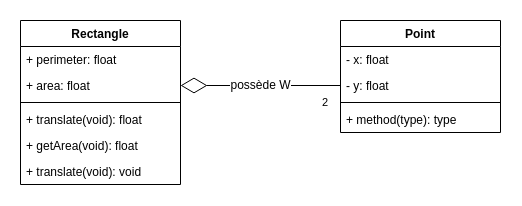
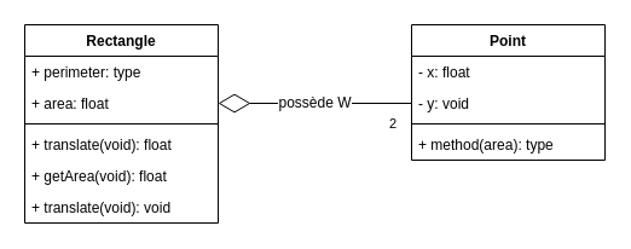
- <mxCell id="3" value="+ perimeter: float" style="text;strokeColor=none;fillColor=none;align=left;verticalAlign=top;spacingLeft=4;spacingRight=4;overflow=hidden;rotatable=0;points=[[0,0.5],[1,0.5]];portConstraint=eastwest;" vertex="1" parent="2"><mxGeometry y="26" width="160" height="26" as="geometry" /></mxCell>
+ <mxCell id="3" value="+ perimeter: type" style="text;strokeColor=none;fillColor=none;align=left;verticalAlign=top;spacingLeft=4;spacingRight=4;overflow=hidden;rotatable=0;points=[[0,0.5],[1,0.5]];portConstraint=eastwest;" vertex="1" parent="2"><mxGeometry y="26" width="160" height="26" as="geometry" /></mxCell>
- <mxCell id="11" value="- y: float" style="text;strokeColor=none;fillColor=none;align=left;verticalAlign=top;spacingLeft=4;spacingRight=4;overflow=hidden;rotatable=0;points=[[0,0.5],[1,0.5]];portConstraint=eastwest;" vertex="1" parent="9"><mxGeometry y="52" width="160" height="26" as="geometry" /></mxCell>
+ <mxCell id="11" value="- y: void" style="text;strokeColor=none;fillColor=none;align=left;verticalAlign=top;spacingLeft=4;spacingRight=4;overflow=hidden;rotatable=0;points=[[0,0.5],[1,0.5]];portConstraint=eastwest;" vertex="1" parent="9"><mxGeometry y="52" width="160" height="26" as="geometry" /></mxCell>
- <mxCell id="13" value="+ method(type): type" style="text;strokeColor=none;fillColor=none;align=left;verticalAlign=top;spacingLeft=4;spacingRight=4;overflow=hidden;rotatable=0;points=[[0,0.5],[1,0.5]];portConstraint=eastwest;" vertex="1" parent="9"><mxGeometry y="86" width="160" height="26" as="geometry" /></mxCell>
+ <mxCell id="13" value="+ method(area): type" style="text;strokeColor=none;fillColor=none;align=left;verticalAlign=top;spacingLeft=4;spacingRight=4;overflow=hidden;rotatable=0;points=[[0,0.5],[1,0.5]];portConstraint=eastwest;" vertex="1" parent="9"><mxGeometry y="86" width="160" height="26" as="geometry" /></mxCell>
